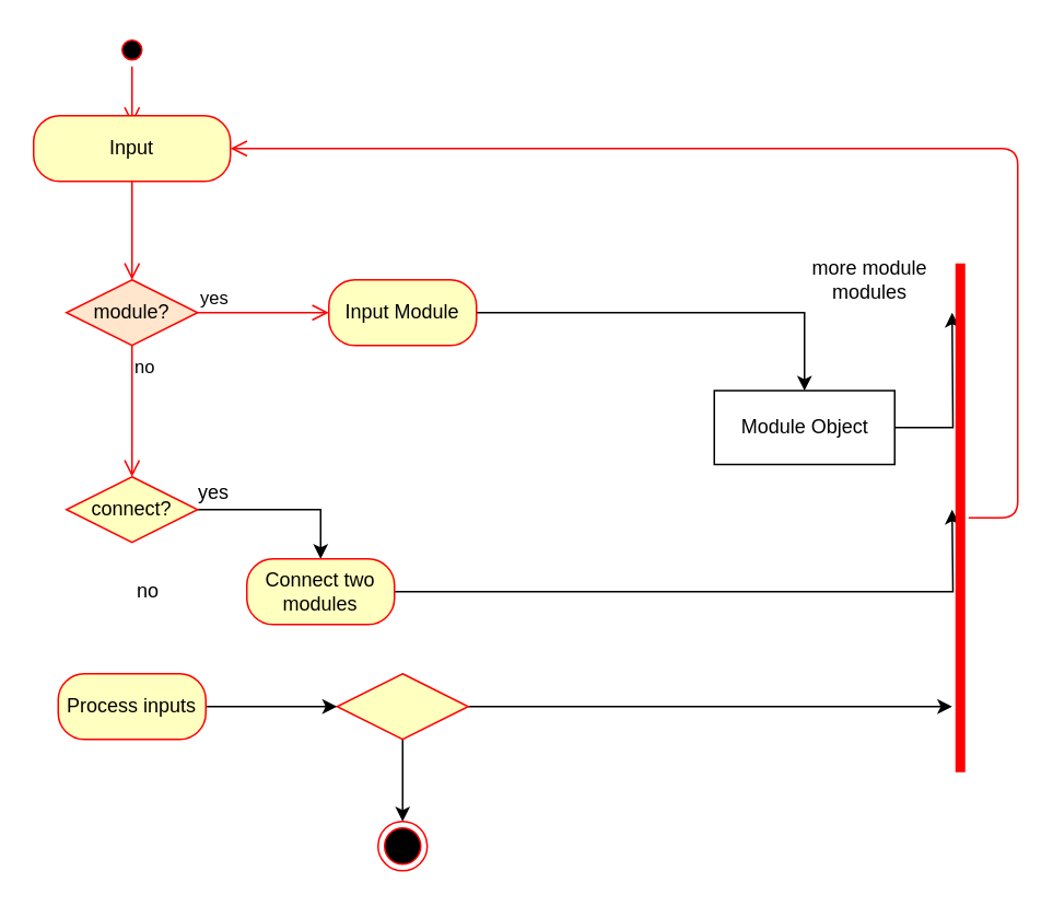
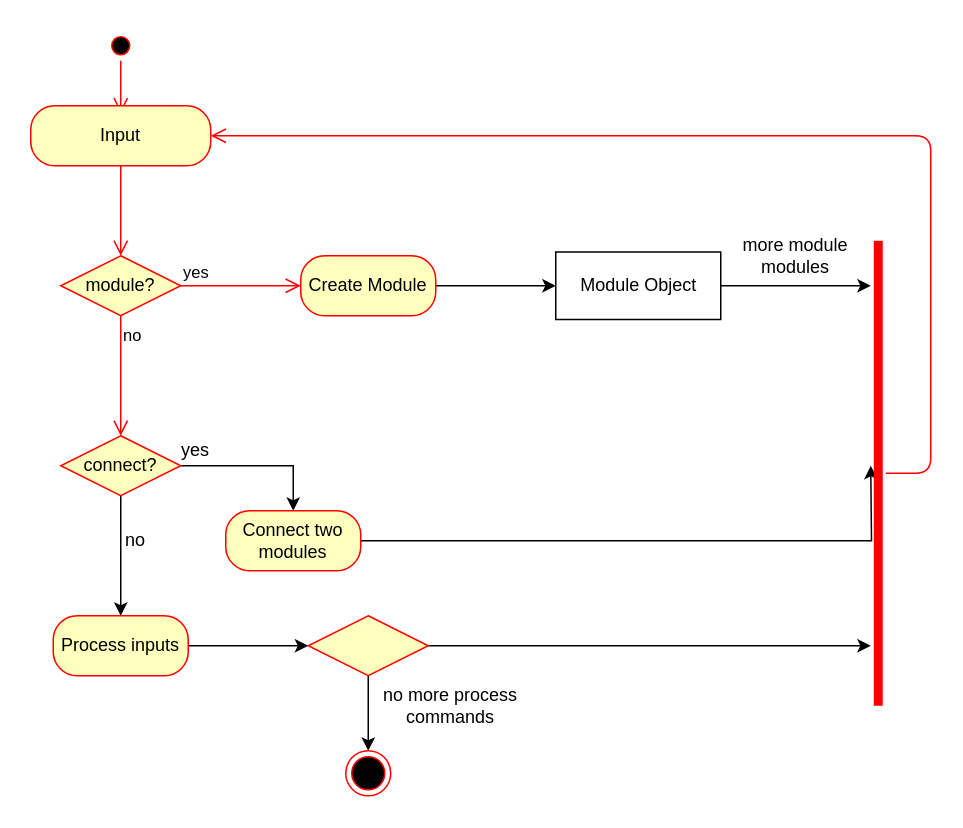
- <mxCell id="6" value="module?" style="rhombus;whiteSpace=wrap;html=1;fillColor=#ffe6cc;strokeColor=#ff0000;" vertex="1" parent="1"><mxGeometry x="40" y="170" width="80" height="40" as="geometry" /></mxCell>
+ <mxCell id="6" value="module?" style="rhombus;whiteSpace=wrap;html=1;fillColor=#ffffc0;strokeColor=#ff0000;" vertex="1" parent="1"><mxGeometry x="40" y="170" width="80" height="40" as="geometry" /></mxCell>
- <mxCell id="16" value="Input Module" style="rounded=1;whiteSpace=wrap;html=1;arcSize=40;fontColor=#000000;fillColor=#ffffc0;strokeColor=#ff0000;" vertex="1" parent="1"><mxGeometry x="200" y="170" width="90" height="40" as="geometry" /></mxCell>
+ <mxCell id="16" value="Create Module" style="rounded=1;whiteSpace=wrap;html=1;arcSize=40;fontColor=#000000;fillColor=#ffffc0;strokeColor=#ff0000;" vertex="1" parent="1"><mxGeometry x="200" y="170" width="90" height="40" as="geometry" /></mxCell>
- <mxCell id="18" value="Module Object" style="html=1;" vertex="1" parent="1"><mxGeometry x="435" y="237.5" width="110" height="45" as="geometry" /></mxCell>
+ <mxCell id="18" value="Module Object" style="html=1;" vertex="1" parent="1"><mxGeometry x="370" y="167.5" width="110" height="45" as="geometry" /></mxCell>
+ <mxCell id="10" value="" style="edgeStyle=orthogonalEdgeStyle;rounded=0;orthogonalLoop=1;jettySize=auto;html=1;" edge="1" parent="1" source="11" target="22"><mxGeometry relative="1" as="geometry" /></mxCell>
+ <mxCell id="27" value="no more process commands" style="text;html=1;strokeColor=none;fillColor=none;align=center;verticalAlign=middle;whiteSpace=wrap;rounded=0;" vertex="1" parent="1"><mxGeometry x="250" y="460" width="100" height="20" as="geometry" /></mxCell>
